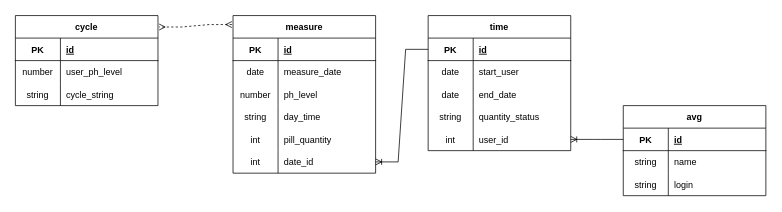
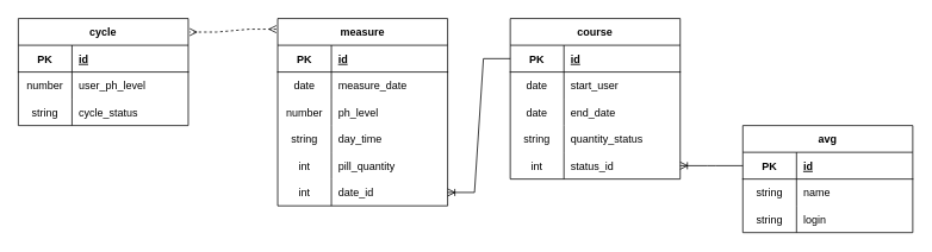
- <mxCell id="32" value="time" style="shape=table;startSize=30;container=1;collapsible=1;childLayout=tableLayout;fixedRows=1;rowLines=0;fontStyle=1;align=center;resizeLast=1;" vertex="1" parent="1"><mxGeometry x="570" y="20" width="190" height="180" as="geometry"><mxRectangle x="340" y="250" width="70" height="30" as="alternateBounds" /></mxGeometry></mxCell>
+ <mxCell id="32" value="course" style="shape=table;startSize=30;container=1;collapsible=1;childLayout=tableLayout;fixedRows=1;rowLines=0;fontStyle=1;align=center;resizeLast=1;" vertex="1" parent="1"><mxGeometry x="570" y="20" width="190" height="180" as="geometry"><mxRectangle x="340" y="250" width="70" height="30" as="alternateBounds" /></mxGeometry></mxCell>
- <mxCell id="58" value="cycle_string" style="shape=partialRectangle;connectable=0;fillColor=none;top=0;left=0;bottom=0;right=0;align=left;spacingLeft=6;overflow=hidden;" vertex="1" parent="56"><mxGeometry x="60" width="130" height="30" as="geometry"><mxRectangle width="130" height="30" as="alternateBounds" /></mxGeometry></mxCell>
+ <mxCell id="58" value="cycle_status" style="shape=partialRectangle;connectable=0;fillColor=none;top=0;left=0;bottom=0;right=0;align=left;spacingLeft=6;overflow=hidden;" vertex="1" parent="56"><mxGeometry x="60" width="130" height="30" as="geometry"><mxRectangle width="130" height="30" as="alternateBounds" /></mxGeometry></mxCell>
- <mxCell id="47" value="user_id" style="shape=partialRectangle;connectable=0;fillColor=none;top=0;left=0;bottom=0;right=0;align=left;spacingLeft=6;overflow=hidden;" vertex="1" parent="45"><mxGeometry x="60" width="130" height="30" as="geometry"><mxRectangle width="130" height="30" as="alternateBounds" /></mxGeometry></mxCell>
+ <mxCell id="47" value="status_id" style="shape=partialRectangle;connectable=0;fillColor=none;top=0;left=0;bottom=0;right=0;align=left;spacingLeft=6;overflow=hidden;" vertex="1" parent="45"><mxGeometry x="60" width="130" height="30" as="geometry"><mxRectangle width="130" height="30" as="alternateBounds" /></mxGeometry></mxCell>
